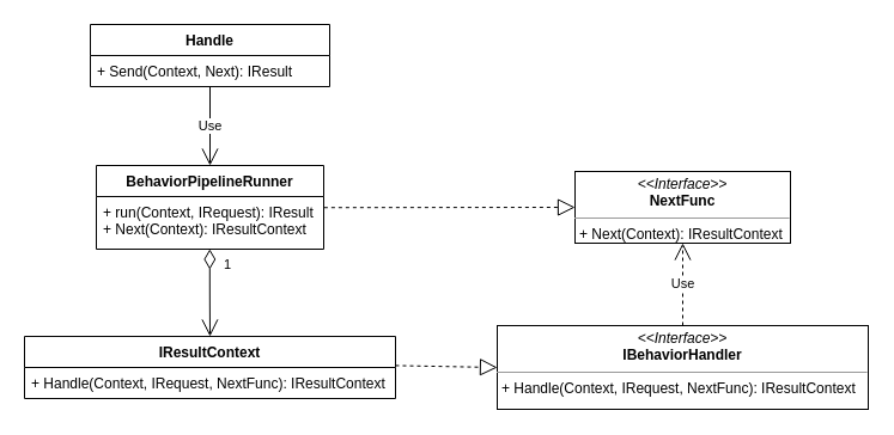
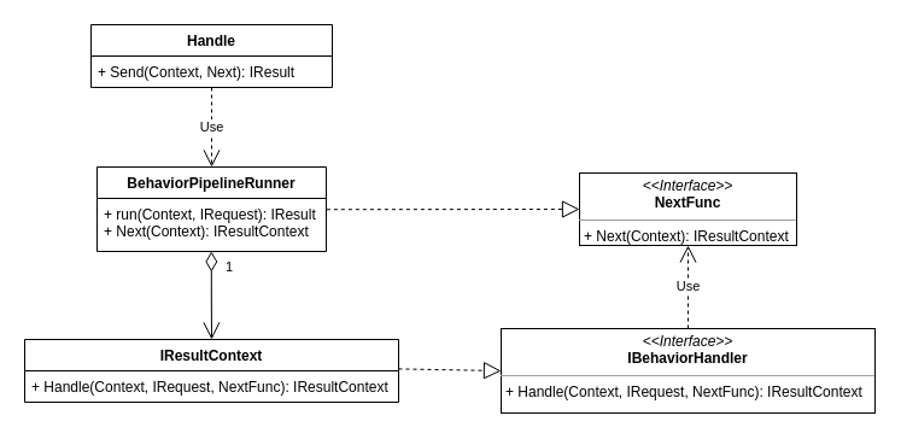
- <mxCell id="11" value="Use" style="endArrow=open;endSize=12;dashed=0;html=1;exitX=0.5;exitY=1;exitDx=0;exitDy=0;entryX=0.5;entryY=0;entryDx=0;entryDy=0;" edge="1" parent="1" source="2" target="9"><mxGeometry width="160" relative="1" as="geometry"><mxPoint x="103.73" y="179.912" as="sourcePoint" /><mxPoint x="157.229" y="230" as="targetPoint" /></mxGeometry></mxCell>
+ <mxCell id="11" value="Use" style="endArrow=open;endSize=12;dashed=1;html=1;exitX=0.5;exitY=1;exitDx=0;exitDy=0;entryX=0.5;entryY=0;entryDx=0;entryDy=0;" edge="1" parent="1" source="2" target="9"><mxGeometry width="160" relative="1" as="geometry"><mxPoint x="103.73" y="179.912" as="sourcePoint" /><mxPoint x="157.229" y="230" as="targetPoint" /></mxGeometry></mxCell>
